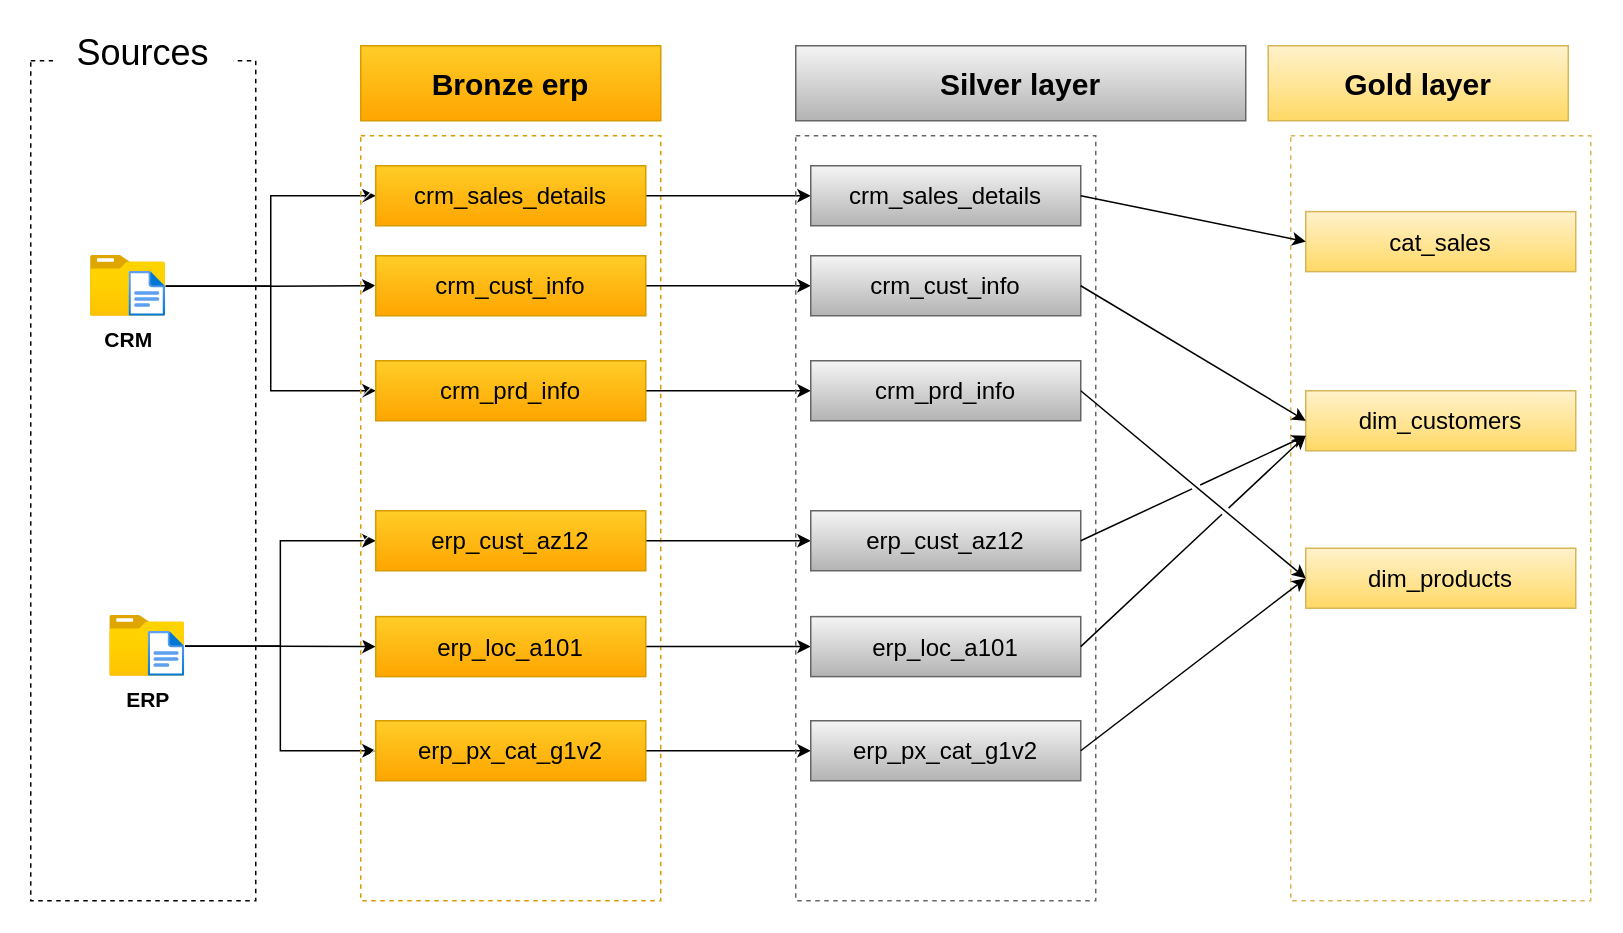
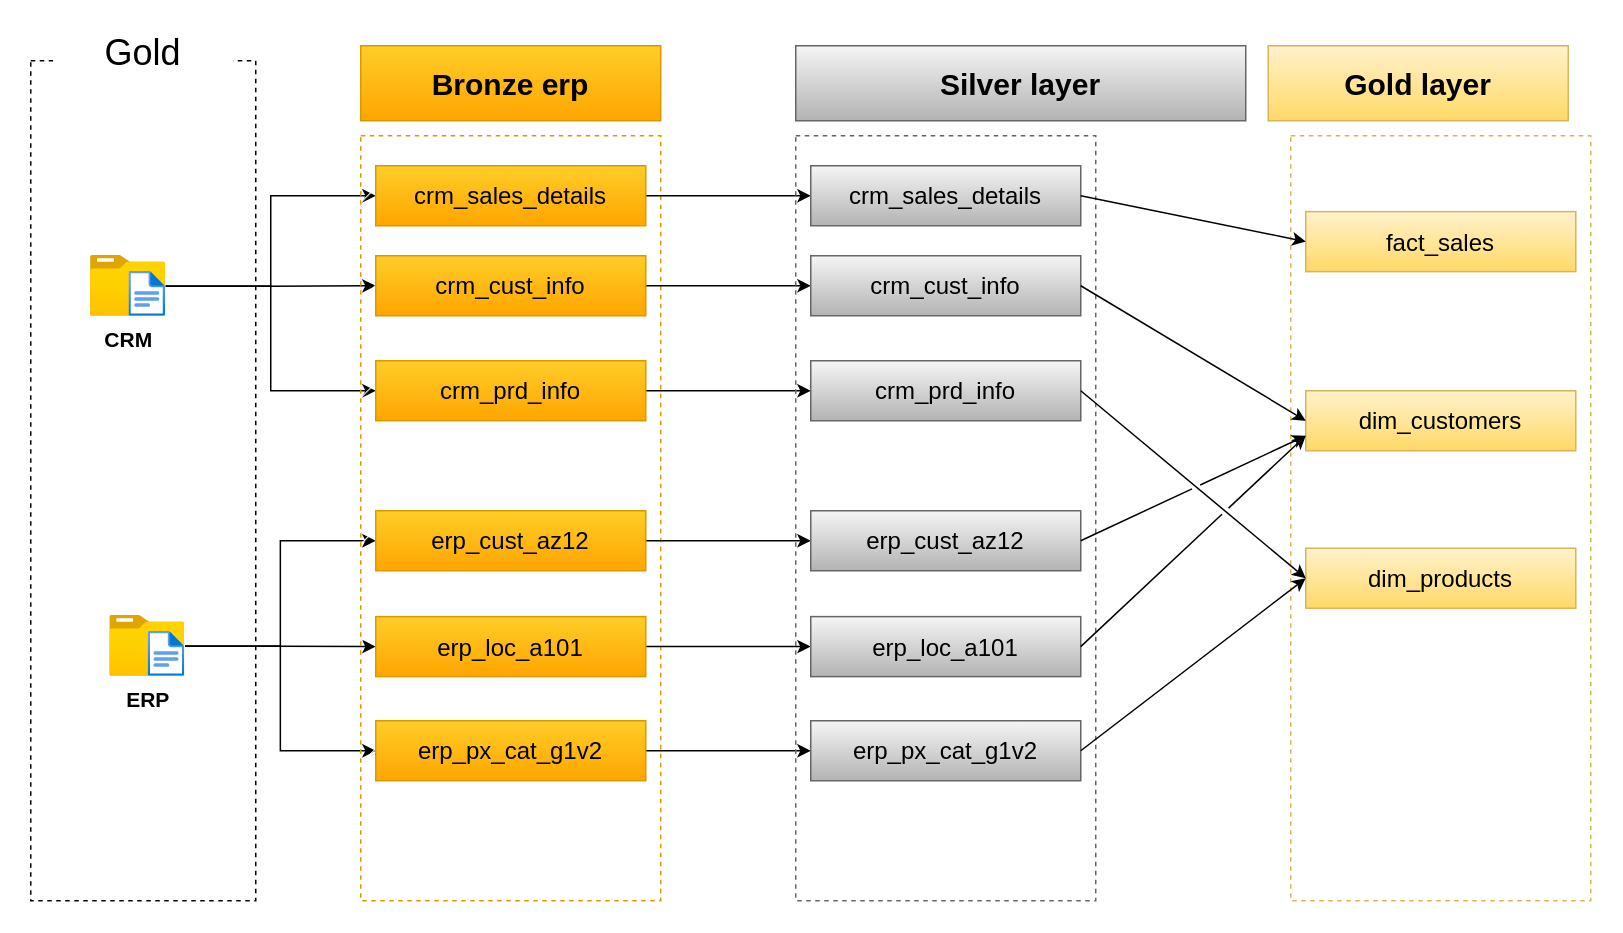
- <mxCell id="3" value="&lt;font style=&quot;font-size: 24px;&quot;&gt;Sources&lt;/font&gt;" style="text;html=1;align=center;verticalAlign=middle;whiteSpace=wrap;rounded=0;fillColor=default;" parent="1" vertex="1"><mxGeometry x="35" y="20" width="120" height="30" as="geometry" /></mxCell>
+ <mxCell id="3" value="&lt;font style=&quot;font-size: 24px;&quot;&gt;Gold&lt;/font&gt;" style="text;html=1;align=center;verticalAlign=middle;whiteSpace=wrap;rounded=0;fillColor=default;" parent="1" vertex="1"><mxGeometry x="35" y="20" width="120" height="30" as="geometry" /></mxCell>
- <mxCell id="38" value="&lt;span style=&quot;font-size: 16px;&quot;&gt;cat_sales&lt;/span&gt;" style="text;html=1;align=center;verticalAlign=middle;whiteSpace=wrap;rounded=0;fillColor=#fff2cc;gradientColor=#ffd966;strokeColor=#d6b656;" vertex="1" parent="1"><mxGeometry x="870" y="140.58" width="180" height="40" as="geometry" /></mxCell>
+ <mxCell id="38" value="&lt;span style=&quot;font-size: 16px;&quot;&gt;fact_sales&lt;/span&gt;" style="text;html=1;align=center;verticalAlign=middle;whiteSpace=wrap;rounded=0;fillColor=#fff2cc;gradientColor=#ffd966;strokeColor=#d6b656;" vertex="1" parent="1"><mxGeometry x="870" y="140.58" width="180" height="40" as="geometry" /></mxCell>
